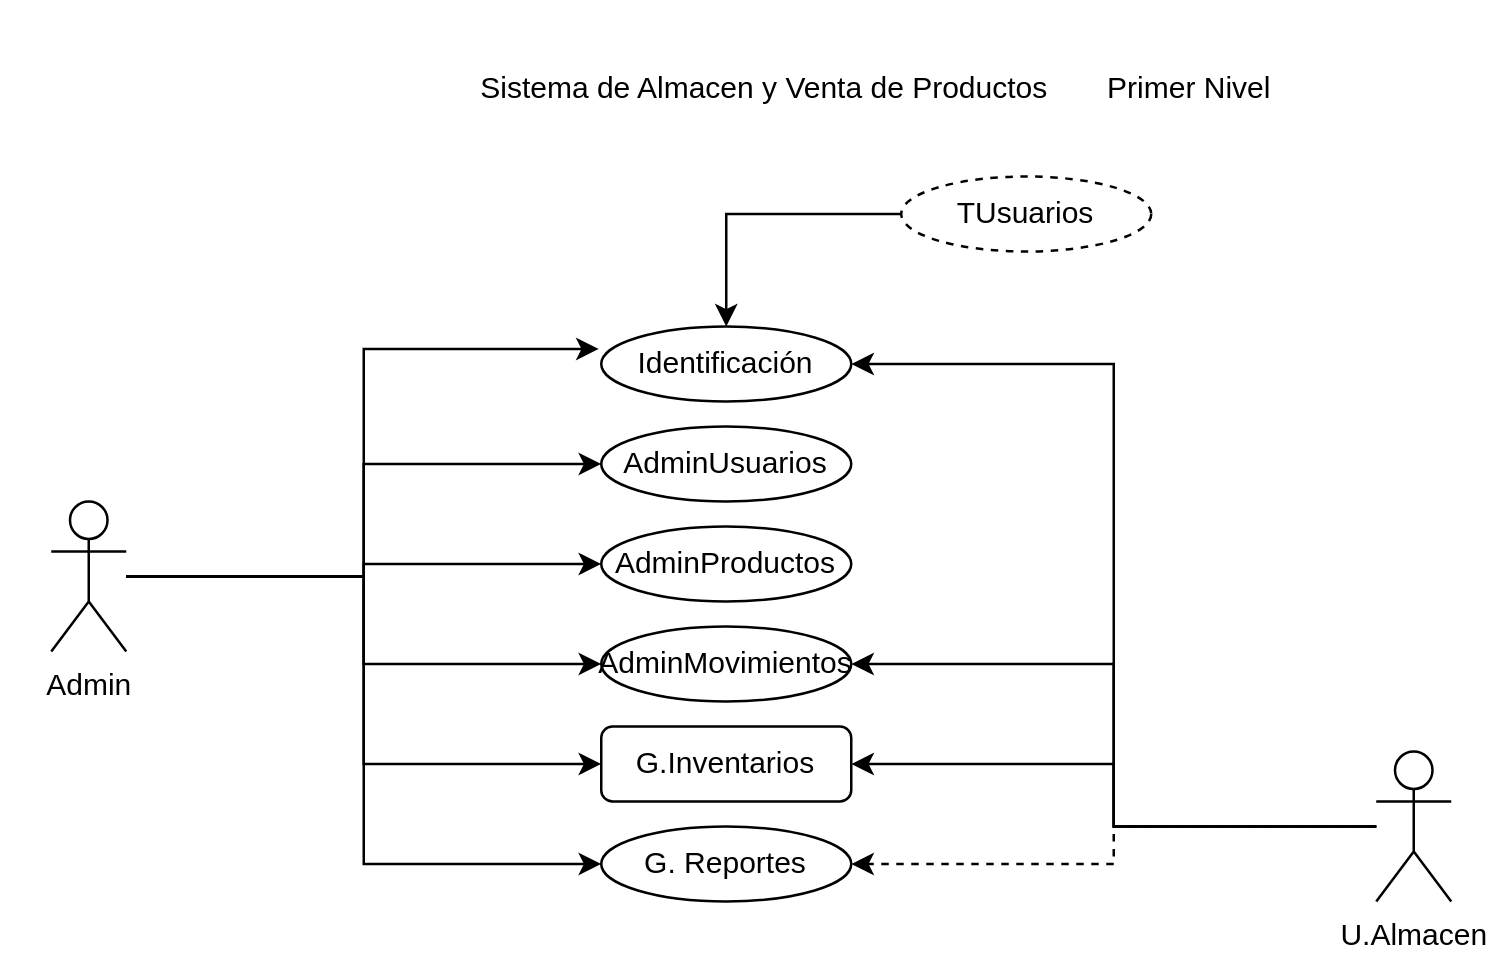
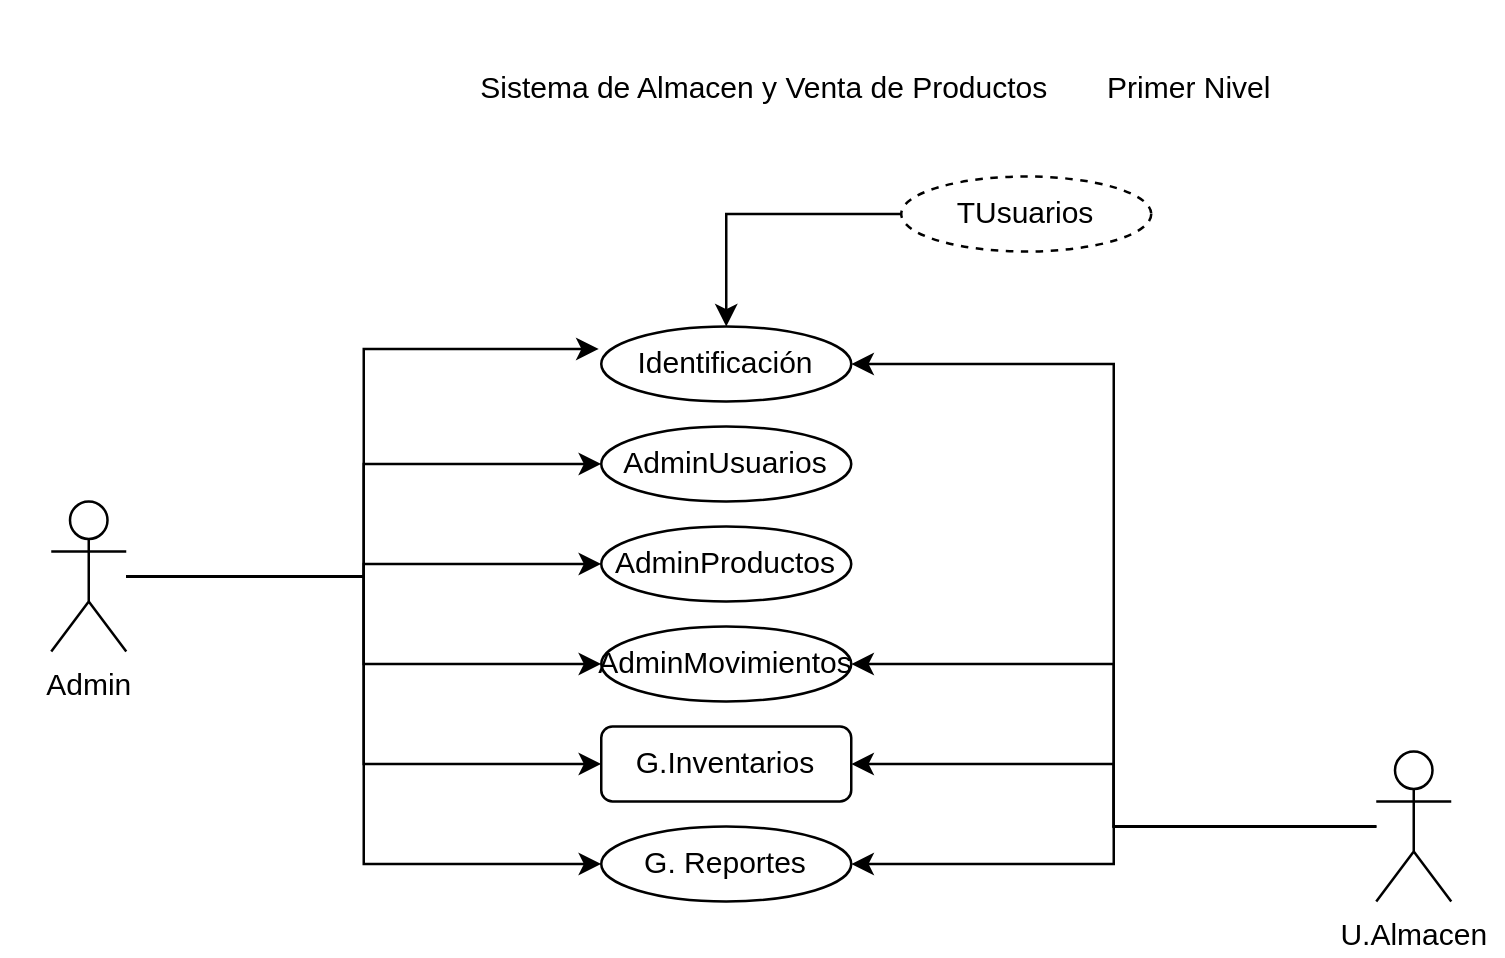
- <mxCell id="12" style="edgeStyle=orthogonalEdgeStyle;rounded=0;orthogonalLoop=1;jettySize=auto;html=1;entryX=1;entryY=0.5;entryDx=0;entryDy=0;dashed=1;" parent="1" source="14" target="20" edge="1"><mxGeometry relative="1" as="geometry" /></mxCell>
+ <mxCell id="12" style="edgeStyle=orthogonalEdgeStyle;rounded=0;orthogonalLoop=1;jettySize=auto;html=1;entryX=1;entryY=0.5;entryDx=0;entryDy=0;" parent="1" source="14" target="20" edge="1"><mxGeometry relative="1" as="geometry" /></mxCell>
